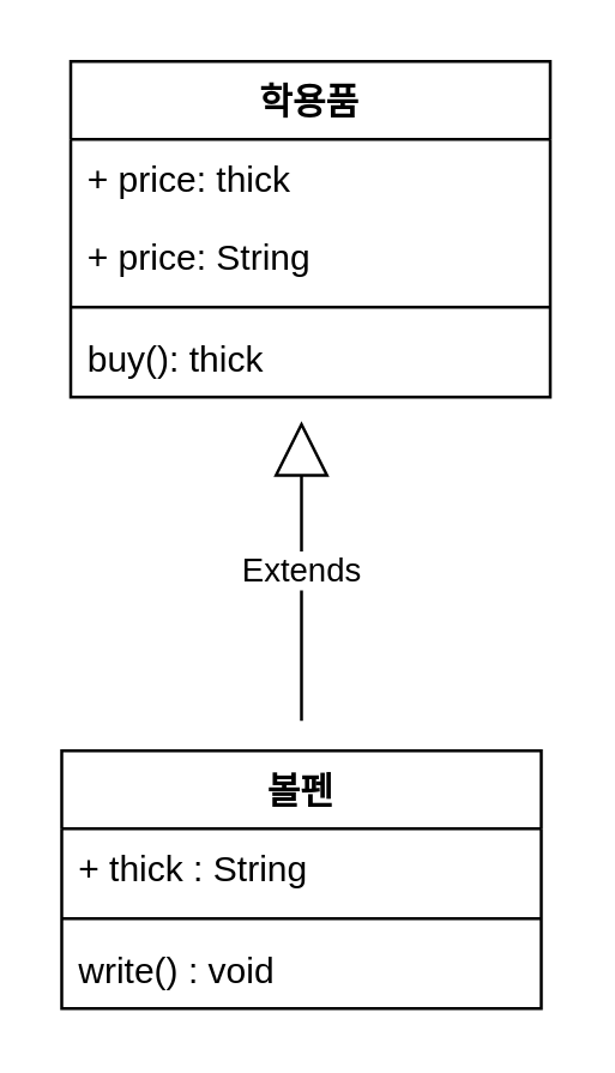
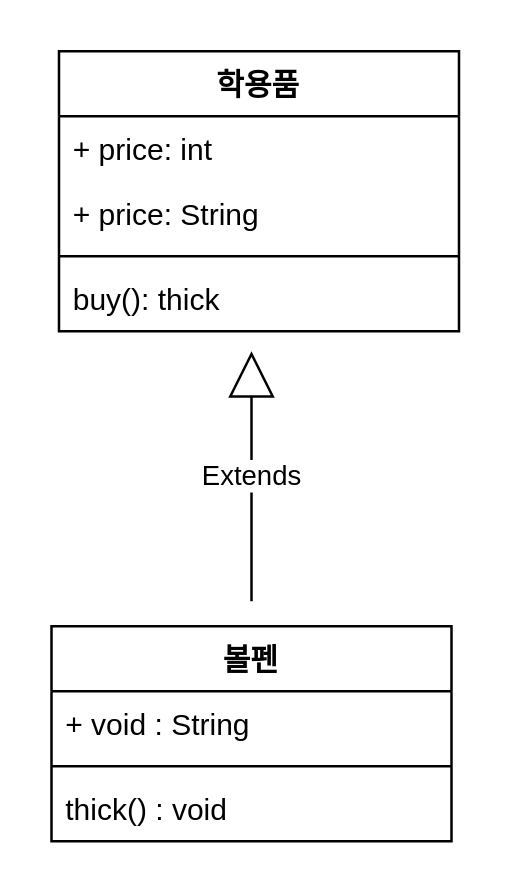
- <mxCell id="7" value="+ price: thick" style="text;strokeColor=none;fillColor=none;align=left;verticalAlign=top;spacingLeft=4;spacingRight=4;overflow=hidden;rotatable=0;points=[[0,0.5],[1,0.5]];portConstraint=eastwest;whiteSpace=wrap;html=1;" vertex="1" parent="6"><mxGeometry y="26" width="160" height="26" as="geometry" /></mxCell>
+ <mxCell id="7" value="+ price: int" style="text;strokeColor=none;fillColor=none;align=left;verticalAlign=top;spacingLeft=4;spacingRight=4;overflow=hidden;rotatable=0;points=[[0,0.5],[1,0.5]];portConstraint=eastwest;whiteSpace=wrap;html=1;" vertex="1" parent="6"><mxGeometry y="26" width="160" height="26" as="geometry" /></mxCell>
- <mxCell id="3" value="+ thick : String" style="text;strokeColor=none;fillColor=none;align=left;verticalAlign=top;spacingLeft=4;spacingRight=4;overflow=hidden;rotatable=0;points=[[0,0.5],[1,0.5]];portConstraint=eastwest;whiteSpace=wrap;html=1;" vertex="1" parent="2"><mxGeometry y="26" width="160" height="26" as="geometry" /></mxCell>
+ <mxCell id="3" value="+ void : String" style="text;strokeColor=none;fillColor=none;align=left;verticalAlign=top;spacingLeft=4;spacingRight=4;overflow=hidden;rotatable=0;points=[[0,0.5],[1,0.5]];portConstraint=eastwest;whiteSpace=wrap;html=1;" vertex="1" parent="2"><mxGeometry y="26" width="160" height="26" as="geometry" /></mxCell>
- <mxCell id="5" value="write() : void" style="text;strokeColor=none;fillColor=none;align=left;verticalAlign=top;spacingLeft=4;spacingRight=4;overflow=hidden;rotatable=0;points=[[0,0.5],[1,0.5]];portConstraint=eastwest;whiteSpace=wrap;html=1;" vertex="1" parent="2"><mxGeometry y="60" width="160" height="26" as="geometry" /></mxCell>
+ <mxCell id="5" value="thick() : void" style="text;strokeColor=none;fillColor=none;align=left;verticalAlign=top;spacingLeft=4;spacingRight=4;overflow=hidden;rotatable=0;points=[[0,0.5],[1,0.5]];portConstraint=eastwest;whiteSpace=wrap;html=1;" vertex="1" parent="2"><mxGeometry y="60" width="160" height="26" as="geometry" /></mxCell>
